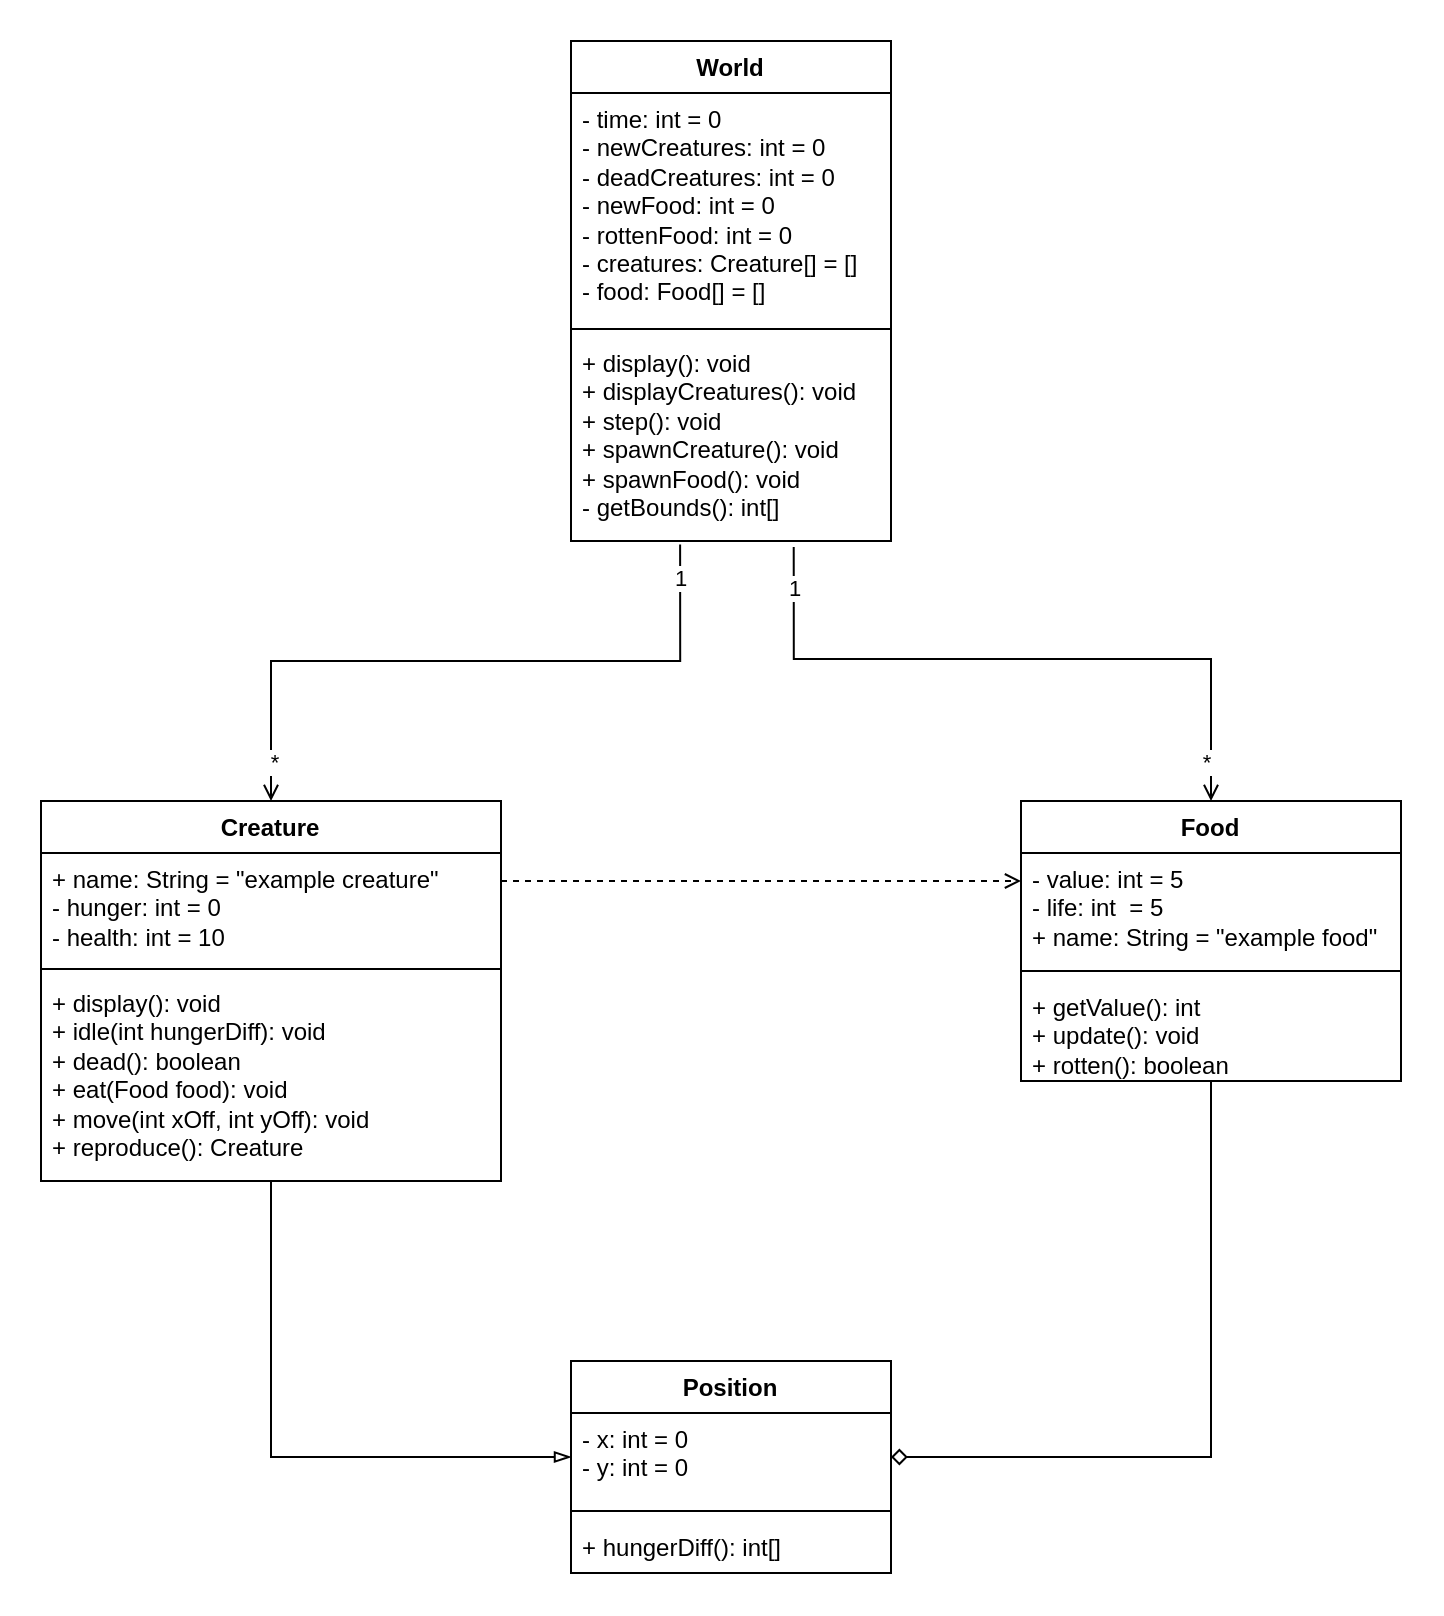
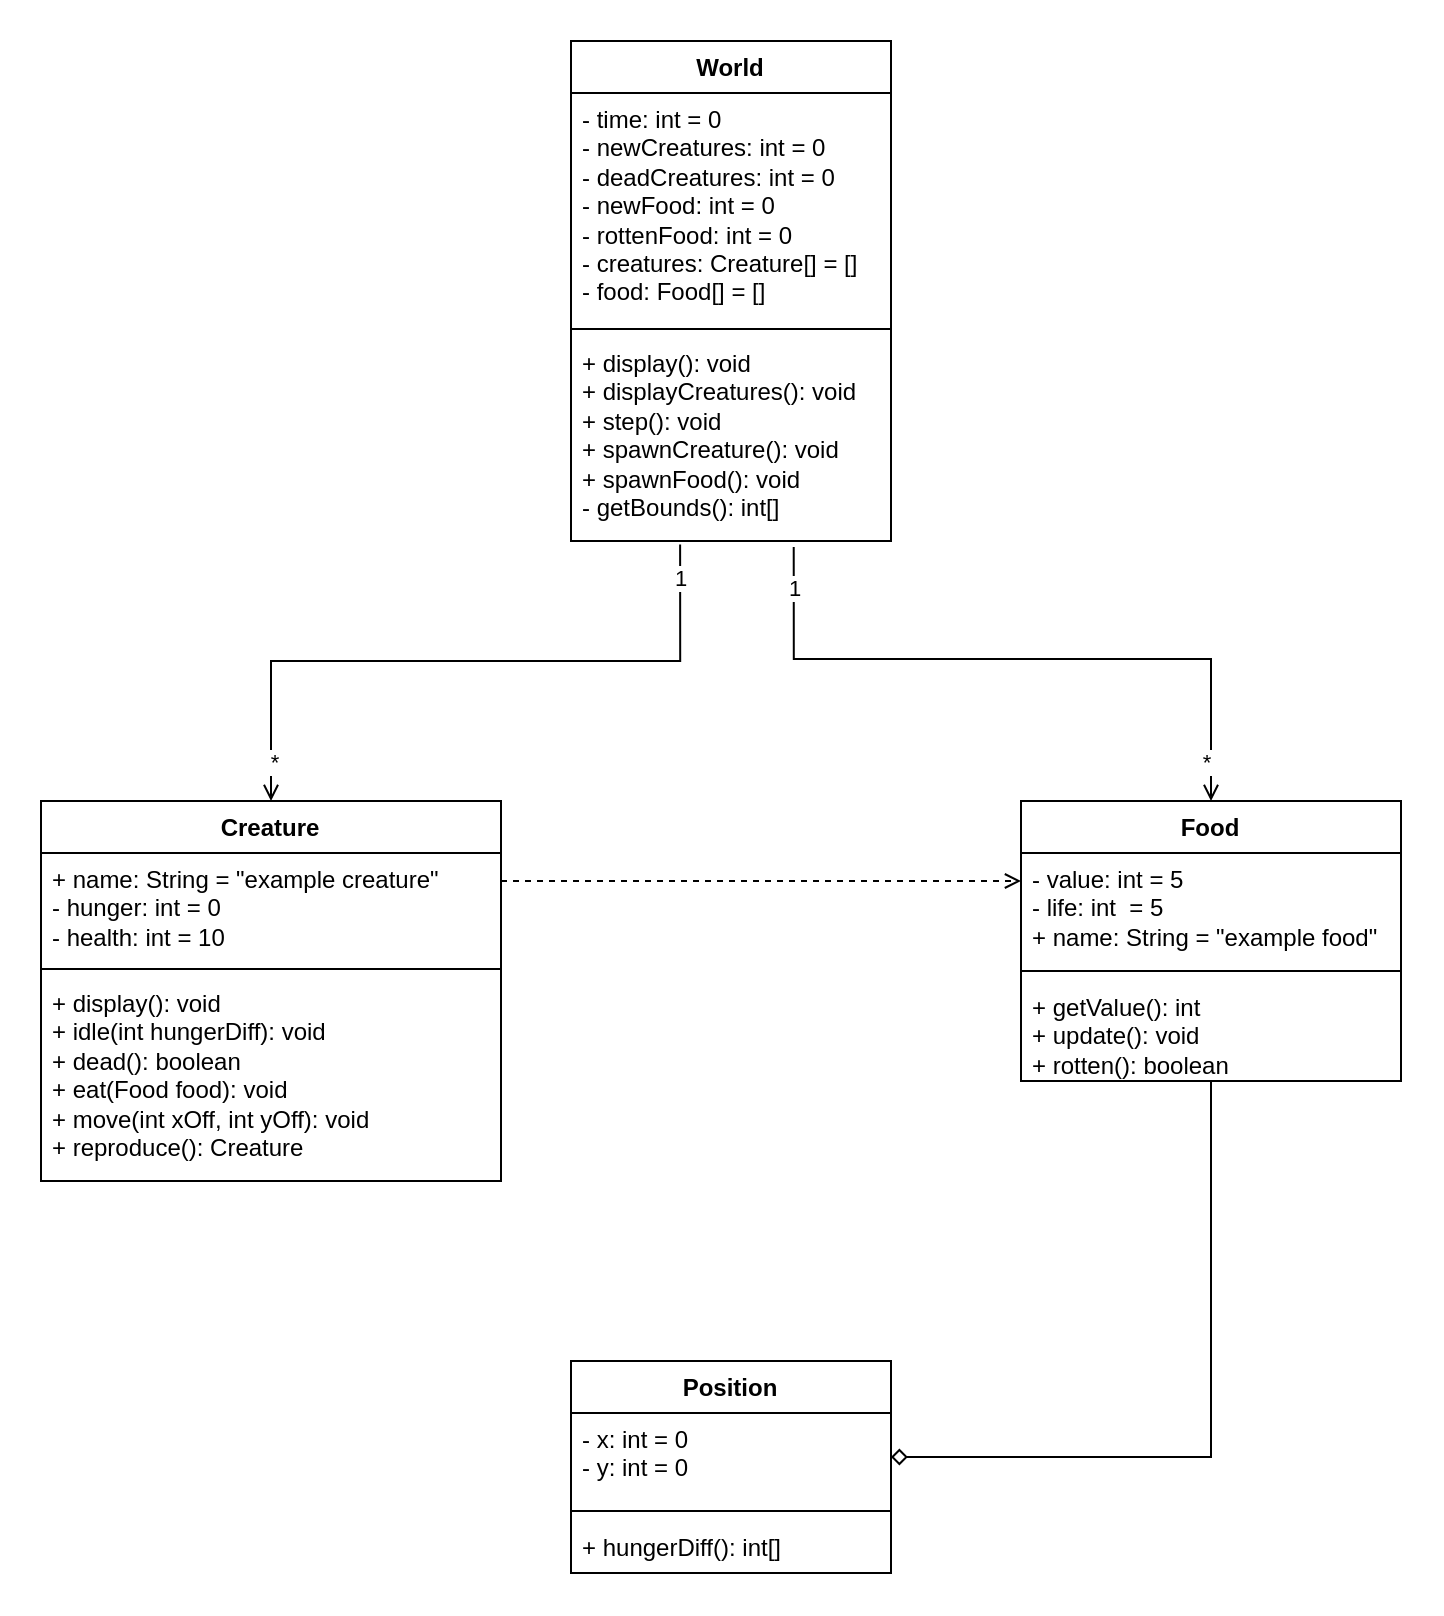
- <mxCell id="6" style="edgeStyle=orthogonalEdgeStyle;rounded=0;orthogonalLoop=1;jettySize=auto;html=1;entryX=0;entryY=0.5;entryDx=0;entryDy=0;endArrow=blockThin;endFill=0;" parent="1" source="7" target="17" edge="1"><mxGeometry relative="1" as="geometry" /></mxCell>
